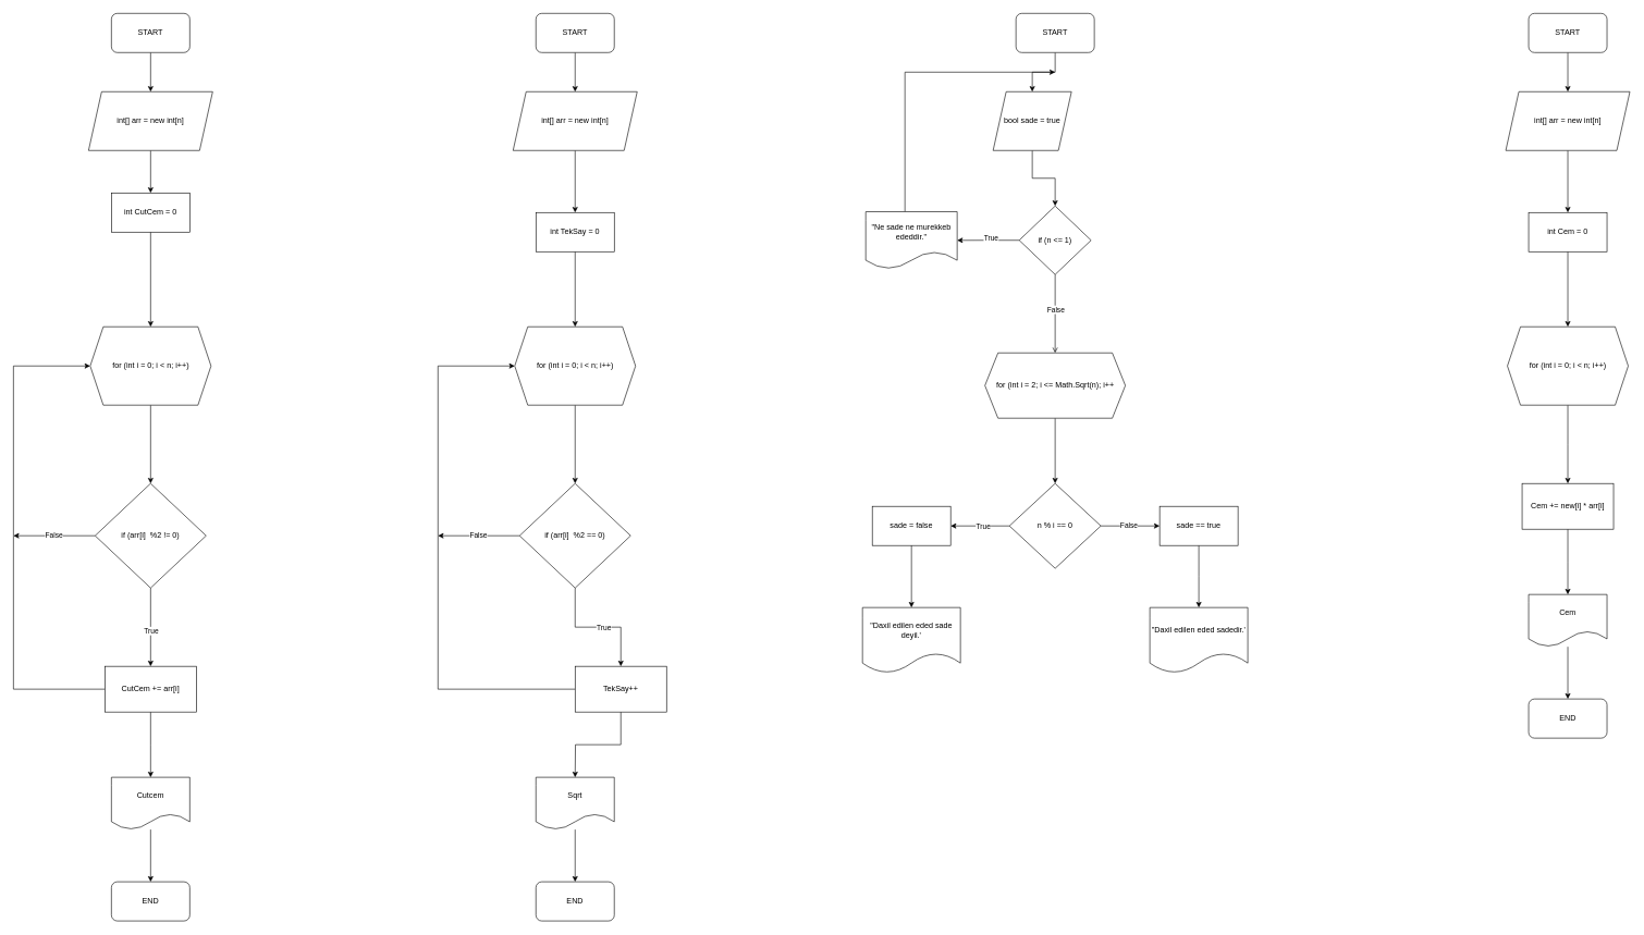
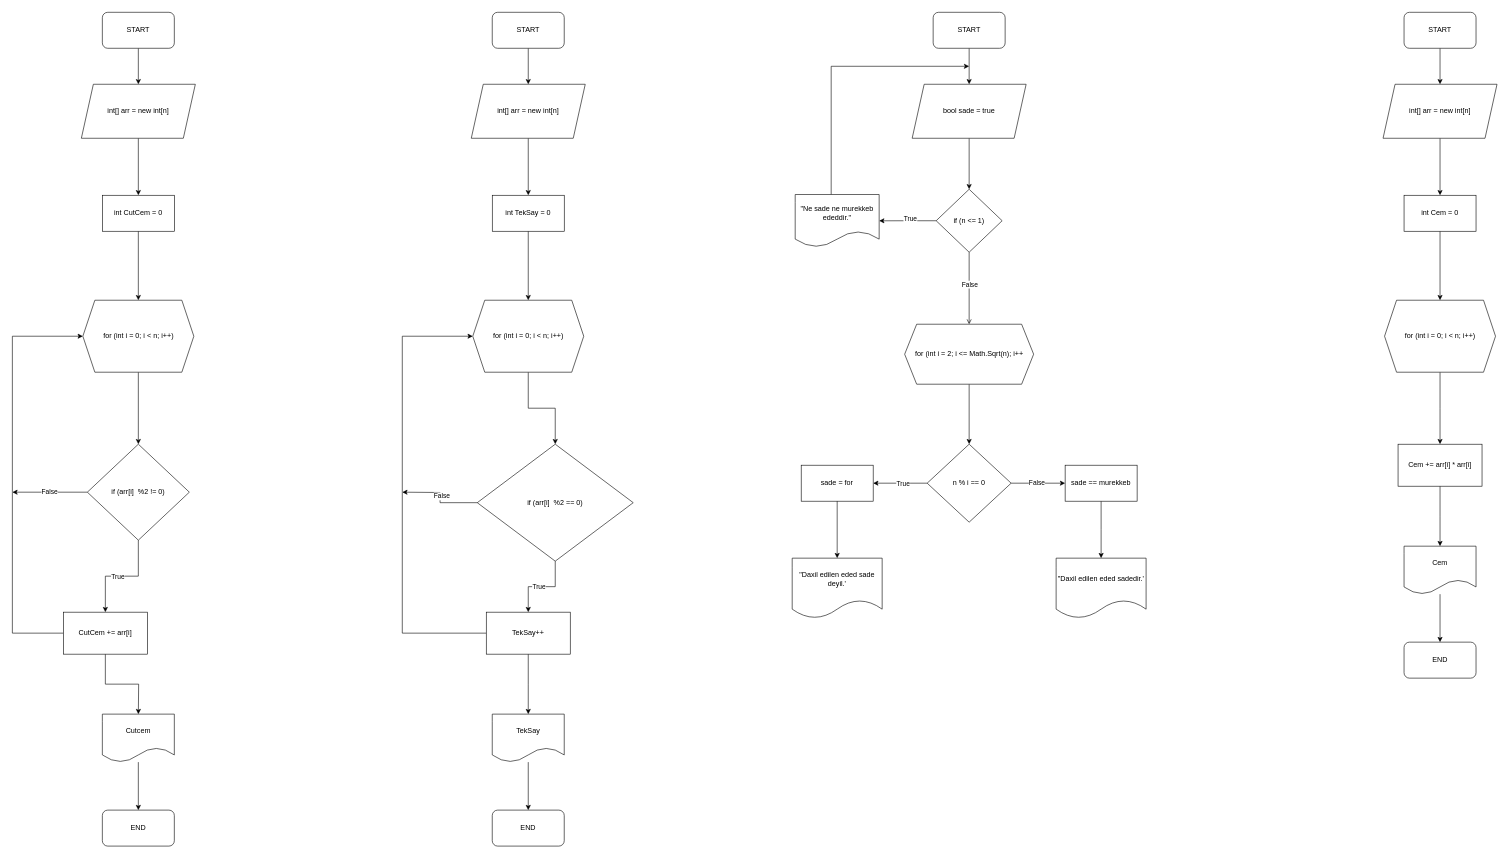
- <mxCell id="43" value="bool sade = true" style="shape=parallelogram;perimeter=parallelogramPerimeter;whiteSpace=wrap;html=1;fixedSize=1;" vertex="1" parent="1"><mxGeometry x="1520" y="140" width="120" height="90" as="geometry" /></mxCell>
+ <mxCell id="43" value="bool sade = true" style="shape=parallelogram;perimeter=parallelogramPerimeter;whiteSpace=wrap;html=1;fixedSize=1;" vertex="1" parent="1"><mxGeometry x="1520" y="140" width="190" height="90" as="geometry" /></mxCell>
- <mxCell id="9" value="int CutCem = 0" style="whiteSpace=wrap;html=1;" parent="1" vertex="1"><mxGeometry x="170" y="295" width="120" height="60" as="geometry" /></mxCell>
+ <mxCell id="9" value="int CutCem = 0" style="whiteSpace=wrap;html=1;" parent="1" vertex="1"><mxGeometry x="170" y="325" width="120" height="60" as="geometry" /></mxCell>
- <mxCell id="73" value="Cem += new[i] * arr[i]" style="rounded=0;whiteSpace=wrap;html=1;" vertex="1" parent="1"><mxGeometry x="2330" y="740" width="140" height="70" as="geometry" /></mxCell>
+ <mxCell id="73" value="Cem += arr[i] * arr[i]" style="rounded=0;whiteSpace=wrap;html=1;" vertex="1" parent="1"><mxGeometry x="2330" y="740" width="140" height="70" as="geometry" /></mxCell>
- <mxCell id="58" value="sade = false" style="whiteSpace=wrap;html=1;" vertex="1" parent="1"><mxGeometry x="1335" y="775" width="120" height="60" as="geometry" /></mxCell>
+ <mxCell id="58" value="sade = for" style="whiteSpace=wrap;html=1;" vertex="1" parent="1"><mxGeometry x="1335" y="775" width="120" height="60" as="geometry" /></mxCell>
- <mxCell id="60" value="sade == true" style="whiteSpace=wrap;html=1;" vertex="1" parent="1"><mxGeometry x="1775" y="775" width="120" height="60" as="geometry" /></mxCell>
+ <mxCell id="60" value="sade == murekkeb" style="whiteSpace=wrap;html=1;" vertex="1" parent="1"><mxGeometry x="1775" y="775" width="120" height="60" as="geometry" /></mxCell>
- <mxCell id="33" value="if (arr[i]&amp;nbsp; %2 == 0)" style="rhombus;whiteSpace=wrap;html=1;" vertex="1" parent="1"><mxGeometry x="795" y="740" width="170" height="160" as="geometry" /></mxCell>
+ <mxCell id="33" value="if (arr[i]&amp;nbsp; %2 == 0)" style="rhombus;whiteSpace=wrap;html=1;" vertex="1" parent="1"><mxGeometry x="795" y="740" width="260" height="195" as="geometry" /></mxCell>
- <mxCell id="17" value="CutCem += arr[i]" style="rounded=0;whiteSpace=wrap;html=1;" parent="1" vertex="1"><mxGeometry x="160" y="1020" width="140" height="70" as="geometry" /></mxCell>
+ <mxCell id="17" value="CutCem += arr[i]" style="rounded=0;whiteSpace=wrap;html=1;" parent="1" vertex="1"><mxGeometry x="105" y="1020" width="140" height="70" as="geometry" /></mxCell>
- <mxCell id="36" value="TekSay++" style="rounded=0;whiteSpace=wrap;html=1;" vertex="1" parent="1"><mxGeometry x="880" y="1020" width="140" height="70" as="geometry" /></mxCell>
+ <mxCell id="36" value="TekSay++" style="rounded=0;whiteSpace=wrap;html=1;" vertex="1" parent="1"><mxGeometry x="810" y="1020" width="140" height="70" as="geometry" /></mxCell>
- <mxCell id="38" value="Sqrt" style="shape=document;whiteSpace=wrap;html=1;boundedLbl=1;" vertex="1" parent="1"><mxGeometry x="820" y="1190" width="120" height="80" as="geometry" /></mxCell>
+ <mxCell id="38" value="TekSay" style="shape=document;whiteSpace=wrap;html=1;boundedLbl=1;" vertex="1" parent="1"><mxGeometry x="820" y="1190" width="120" height="80" as="geometry" /></mxCell>
